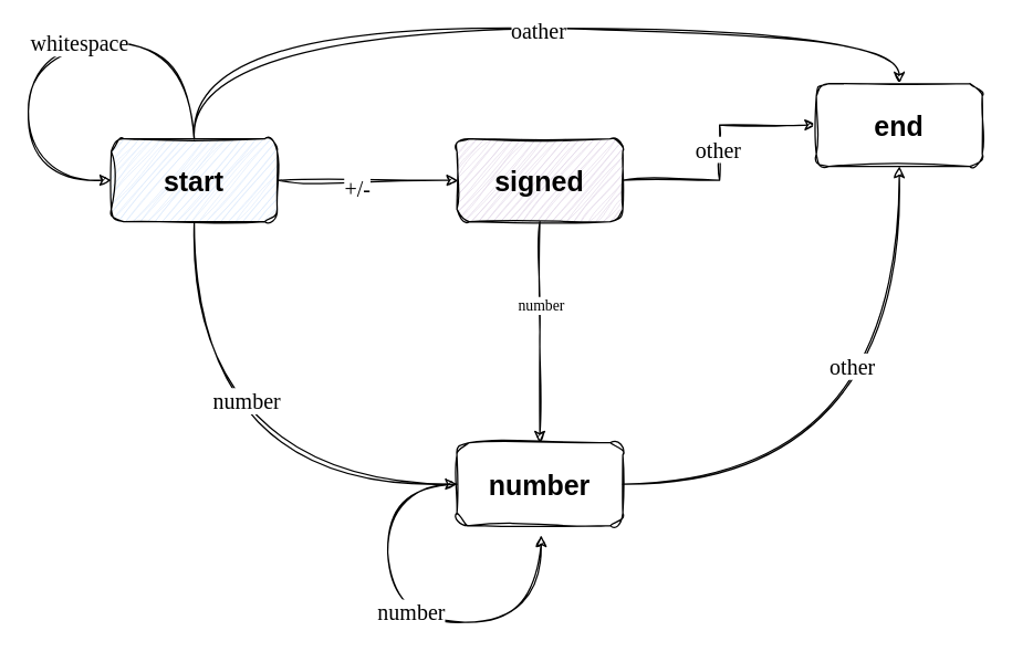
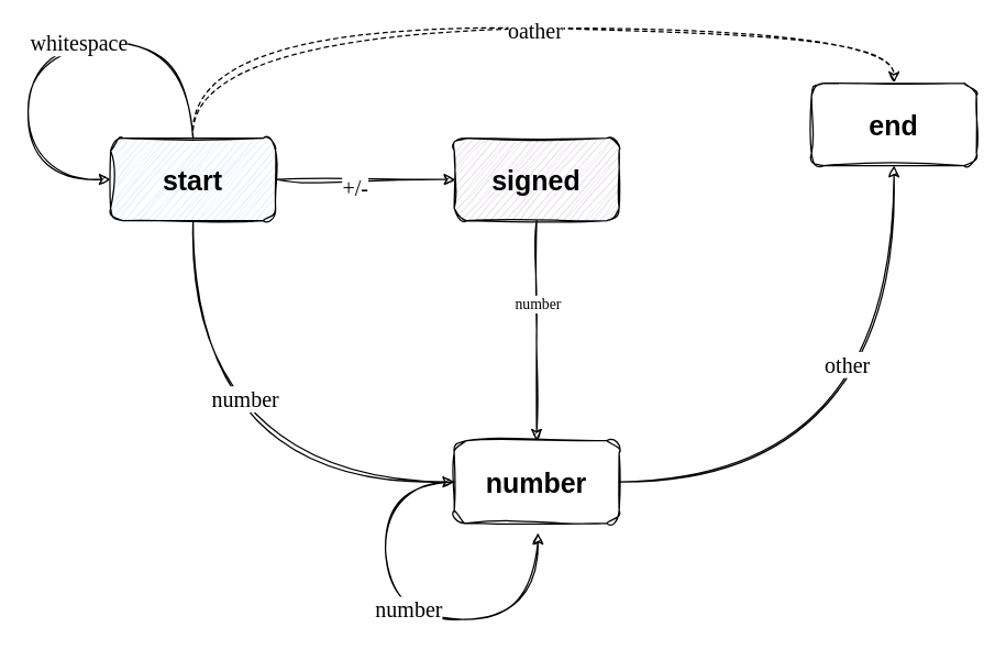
- <mxCell id="2" style="edgeStyle=orthogonalEdgeStyle;rounded=0;sketch=1;hachureGap=4;jiggle=2;curveFitting=1;orthogonalLoop=1;jettySize=auto;html=1;exitX=0.5;exitY=0;exitDx=0;exitDy=0;entryX=0.5;entryY=0;entryDx=0;entryDy=0;fontFamily=Architects Daughter;fontSource=https%3A%2F%2Ffonts.googleapis.com%2Fcss%3Ffamily%3DArchitects%2BDaughter;curved=1;" edge="1" parent="1" source="8" target="17"><mxGeometry relative="1" as="geometry"><Array as="points"><mxPoint x="140" y="20" /><mxPoint x="650" y="20" /></Array></mxGeometry></mxCell>
+ <mxCell id="2" style="edgeStyle=orthogonalEdgeStyle;rounded=0;sketch=1;hachureGap=4;jiggle=2;curveFitting=1;orthogonalLoop=1;jettySize=auto;html=1;exitX=0.5;exitY=0;exitDx=0;exitDy=0;entryX=0.5;entryY=0;entryDx=0;entryDy=0;fontFamily=Architects Daughter;fontSource=https%3A%2F%2Ffonts.googleapis.com%2Fcss%3Ffamily%3DArchitects%2BDaughter;curved=1;dashed=1;" edge="1" parent="1" source="8" target="17"><mxGeometry relative="1" as="geometry"><Array as="points"><mxPoint x="140" y="20" /><mxPoint x="650" y="20" /></Array></mxGeometry></mxCell>
- <mxCell id="14" style="edgeStyle=orthogonalEdgeStyle;rounded=0;sketch=1;hachureGap=4;jiggle=2;curveFitting=1;orthogonalLoop=1;jettySize=auto;html=1;exitX=1;exitY=0.5;exitDx=0;exitDy=0;entryX=0;entryY=0.5;entryDx=0;entryDy=0;fontFamily=Architects Daughter;fontSource=https%3A%2F%2Ffonts.googleapis.com%2Fcss%3Ffamily%3DArchitects%2BDaughter;" edge="1" parent="1" source="16" target="17"><mxGeometry relative="1" as="geometry" /></mxCell>
- <mxCell id="15" value="other" style="edgeLabel;html=1;align=center;verticalAlign=middle;resizable=0;points=[];sketch=1;hachureGap=4;jiggle=2;curveFitting=1;fontFamily=Architects Daughter;fontSource=https%3A%2F%2Ffonts.googleapis.com%2Fcss%3Ffamily%3DArchitects%2BDaughter;fontSize=16;" vertex="1" connectable="0" parent="14"><mxGeometry x="0.029" y="2" relative="1" as="geometry"><mxPoint as="offset" /></mxGeometry></mxCell>
